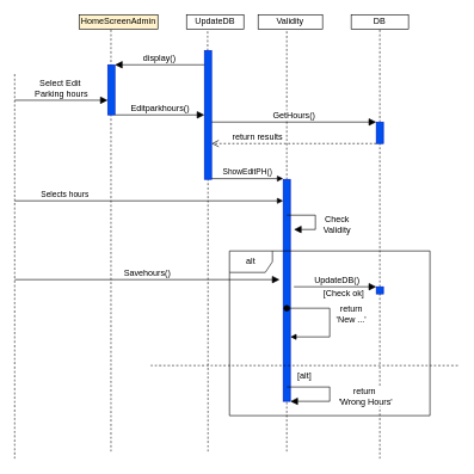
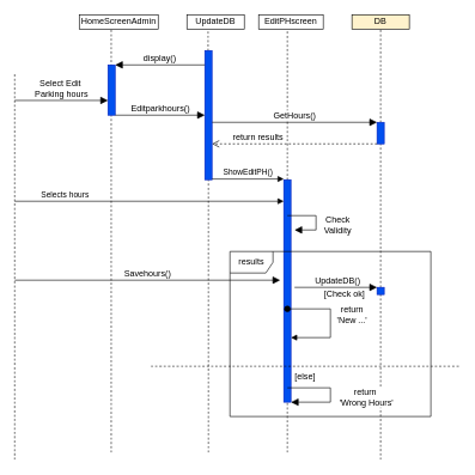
- <mxCell id="2" value="HomeScreenAdmin" style="rounded=0;whiteSpace=wrap;html=1;fillColor=#fff2cc;" parent="1" vertex="1"><mxGeometry x="110" y="20" width="110" height="20" as="geometry" /></mxCell>
+ <mxCell id="2" value="HomeScreenAdmin" style="rounded=0;whiteSpace=wrap;html=1;" parent="1" vertex="1"><mxGeometry x="110" y="20" width="110" height="20" as="geometry" /></mxCell>
- <mxCell id="4" value="Validity" style="rounded=0;whiteSpace=wrap;html=1;" parent="1" vertex="1"><mxGeometry x="360" y="20" width="90" height="20" as="geometry" /></mxCell>
+ <mxCell id="4" value="EditPHscreen" style="rounded=0;whiteSpace=wrap;html=1;" parent="1" vertex="1"><mxGeometry x="360" y="20" width="90" height="20" as="geometry" /></mxCell>
- <mxCell id="5" value="DB" style="rounded=0;whiteSpace=wrap;html=1;" parent="1" vertex="1"><mxGeometry x="490" y="20" width="80" height="20" as="geometry" /></mxCell>
+ <mxCell id="5" value="DB" style="rounded=0;whiteSpace=wrap;html=1;fillColor=#fff2cc;" parent="1" vertex="1"><mxGeometry x="490" y="20" width="80" height="20" as="geometry" /></mxCell>
- <mxCell id="27" value="alt" style="shape=umlFrame;whiteSpace=wrap;html=1;pointerEvents=0;" parent="1" vertex="1"><mxGeometry x="320" y="350" width="280" height="230" as="geometry" /></mxCell>
+ <mxCell id="27" value="results" style="shape=umlFrame;whiteSpace=wrap;html=1;pointerEvents=0;" parent="1" vertex="1"><mxGeometry x="320" y="350" width="280" height="230" as="geometry" /></mxCell>
- <mxCell id="34" value="[alt]" style="text;html=1;align=center;verticalAlign=middle;whiteSpace=wrap;rounded=0;" parent="1" vertex="1"><mxGeometry x="395" y="510" width="60" height="30" as="geometry" /></mxCell>
+ <mxCell id="34" value="[else]" style="text;html=1;align=center;verticalAlign=middle;whiteSpace=wrap;rounded=0;" parent="1" vertex="1"><mxGeometry x="395" y="510" width="60" height="30" as="geometry" /></mxCell>
